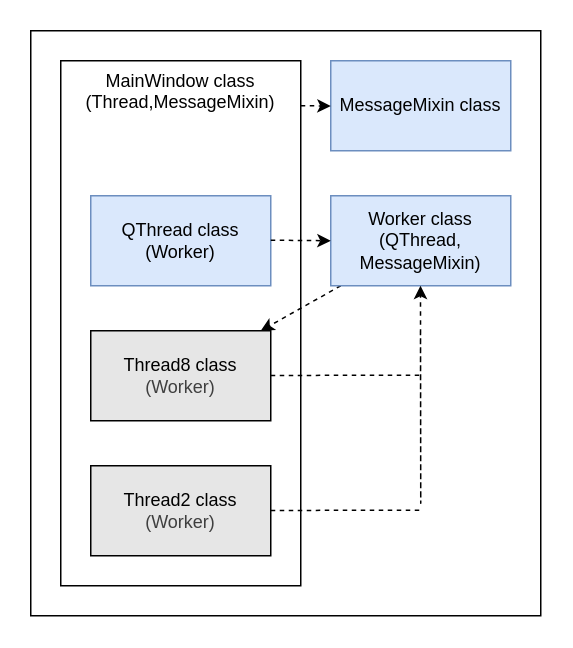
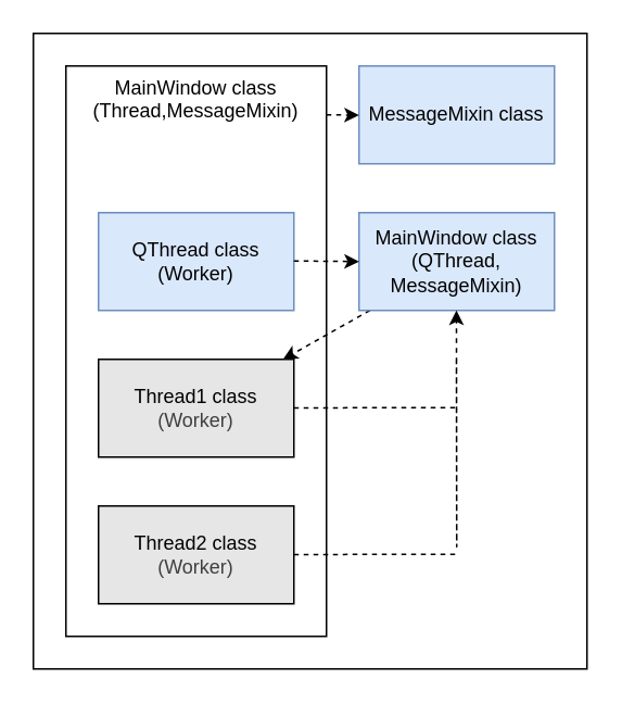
- <mxCell id="8" value="Worker class&lt;div&gt;(QThread, MessageMixin)&lt;/div&gt;" style="rounded=0;whiteSpace=wrap;html=1;fontFamily=Helvetica;fillColor=#dae8fc;strokeColor=#6c8ebf;" vertex="1" parent="1"><mxGeometry x="220" y="130" width="120" height="60" as="geometry" /></mxCell>
+ <mxCell id="8" value="MainWindow class&lt;div&gt;(QThread, MessageMixin)&lt;/div&gt;" style="rounded=0;whiteSpace=wrap;html=1;fontFamily=Helvetica;fillColor=#dae8fc;strokeColor=#6c8ebf;" vertex="1" parent="1"><mxGeometry x="220" y="130" width="120" height="60" as="geometry" /></mxCell>
- <mxCell id="5" value="Thread8 class&lt;div&gt;&lt;span style=&quot;color: rgb(63, 63, 63);&quot;&gt;(Worker)&lt;/span&gt;&lt;/div&gt;" style="rounded=0;whiteSpace=wrap;html=1;fontFamily=Helvetica;fillColor=#E6E6E6;" parent="1" vertex="1"><mxGeometry x="60" y="220" width="120" height="60" as="geometry" /></mxCell>
+ <mxCell id="5" value="Thread1 class&lt;div&gt;&lt;span style=&quot;color: rgb(63, 63, 63);&quot;&gt;(Worker)&lt;/span&gt;&lt;/div&gt;" style="rounded=0;whiteSpace=wrap;html=1;fontFamily=Helvetica;fillColor=#E6E6E6;" parent="1" vertex="1"><mxGeometry x="60" y="220" width="120" height="60" as="geometry" /></mxCell>
